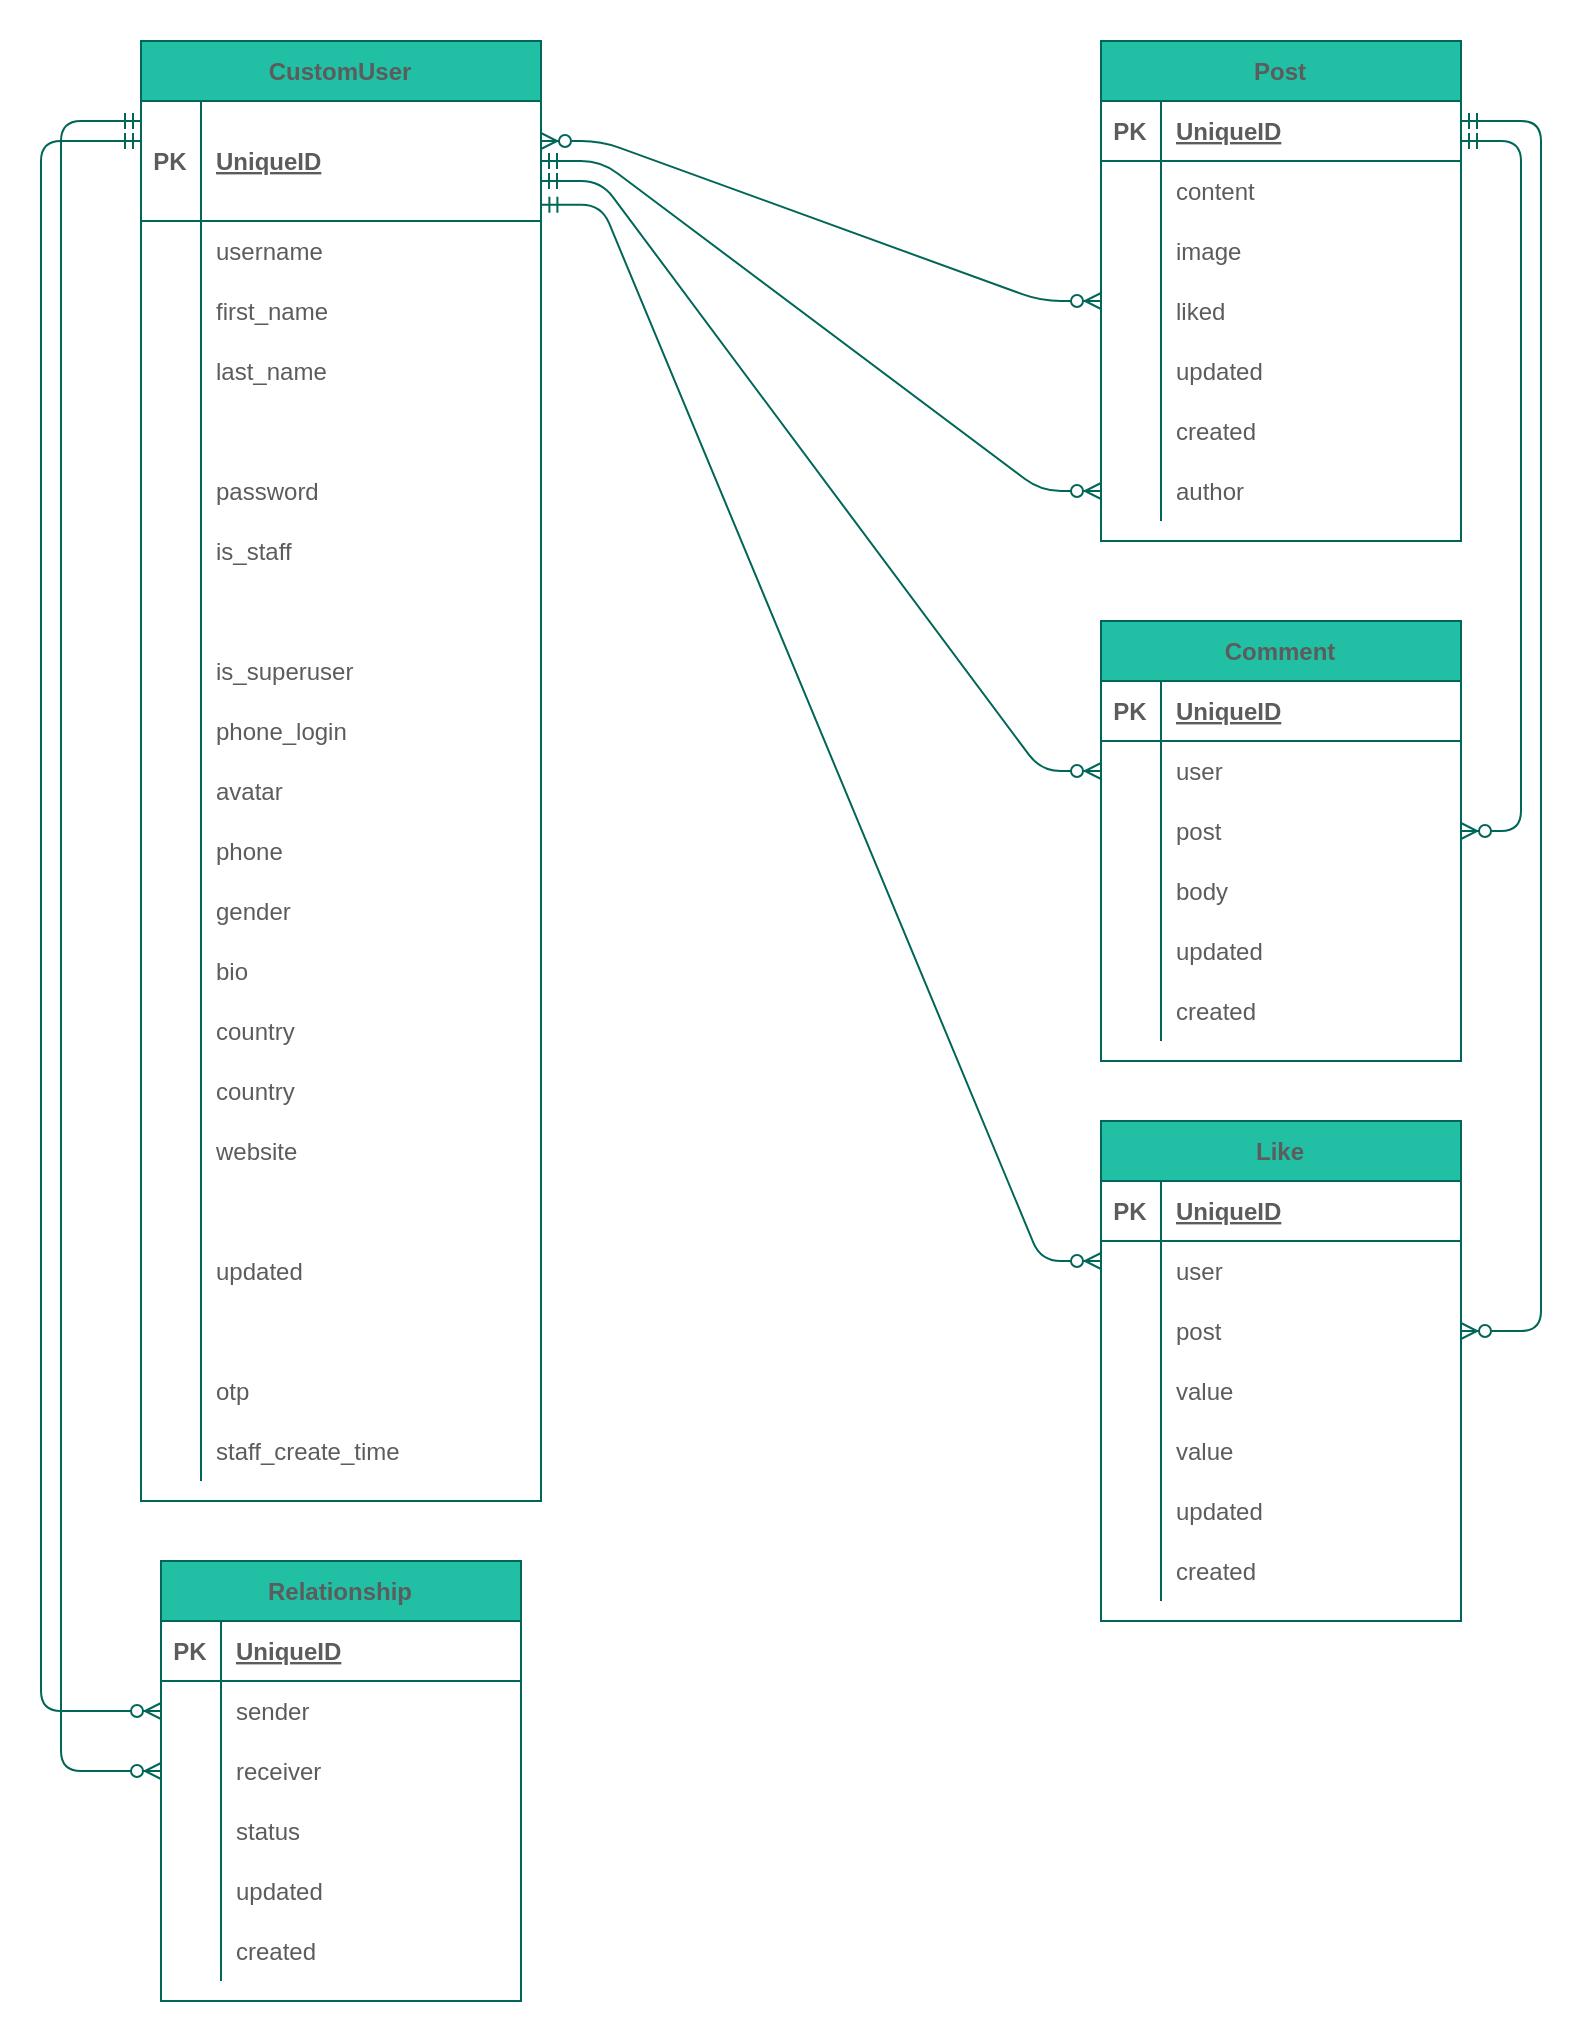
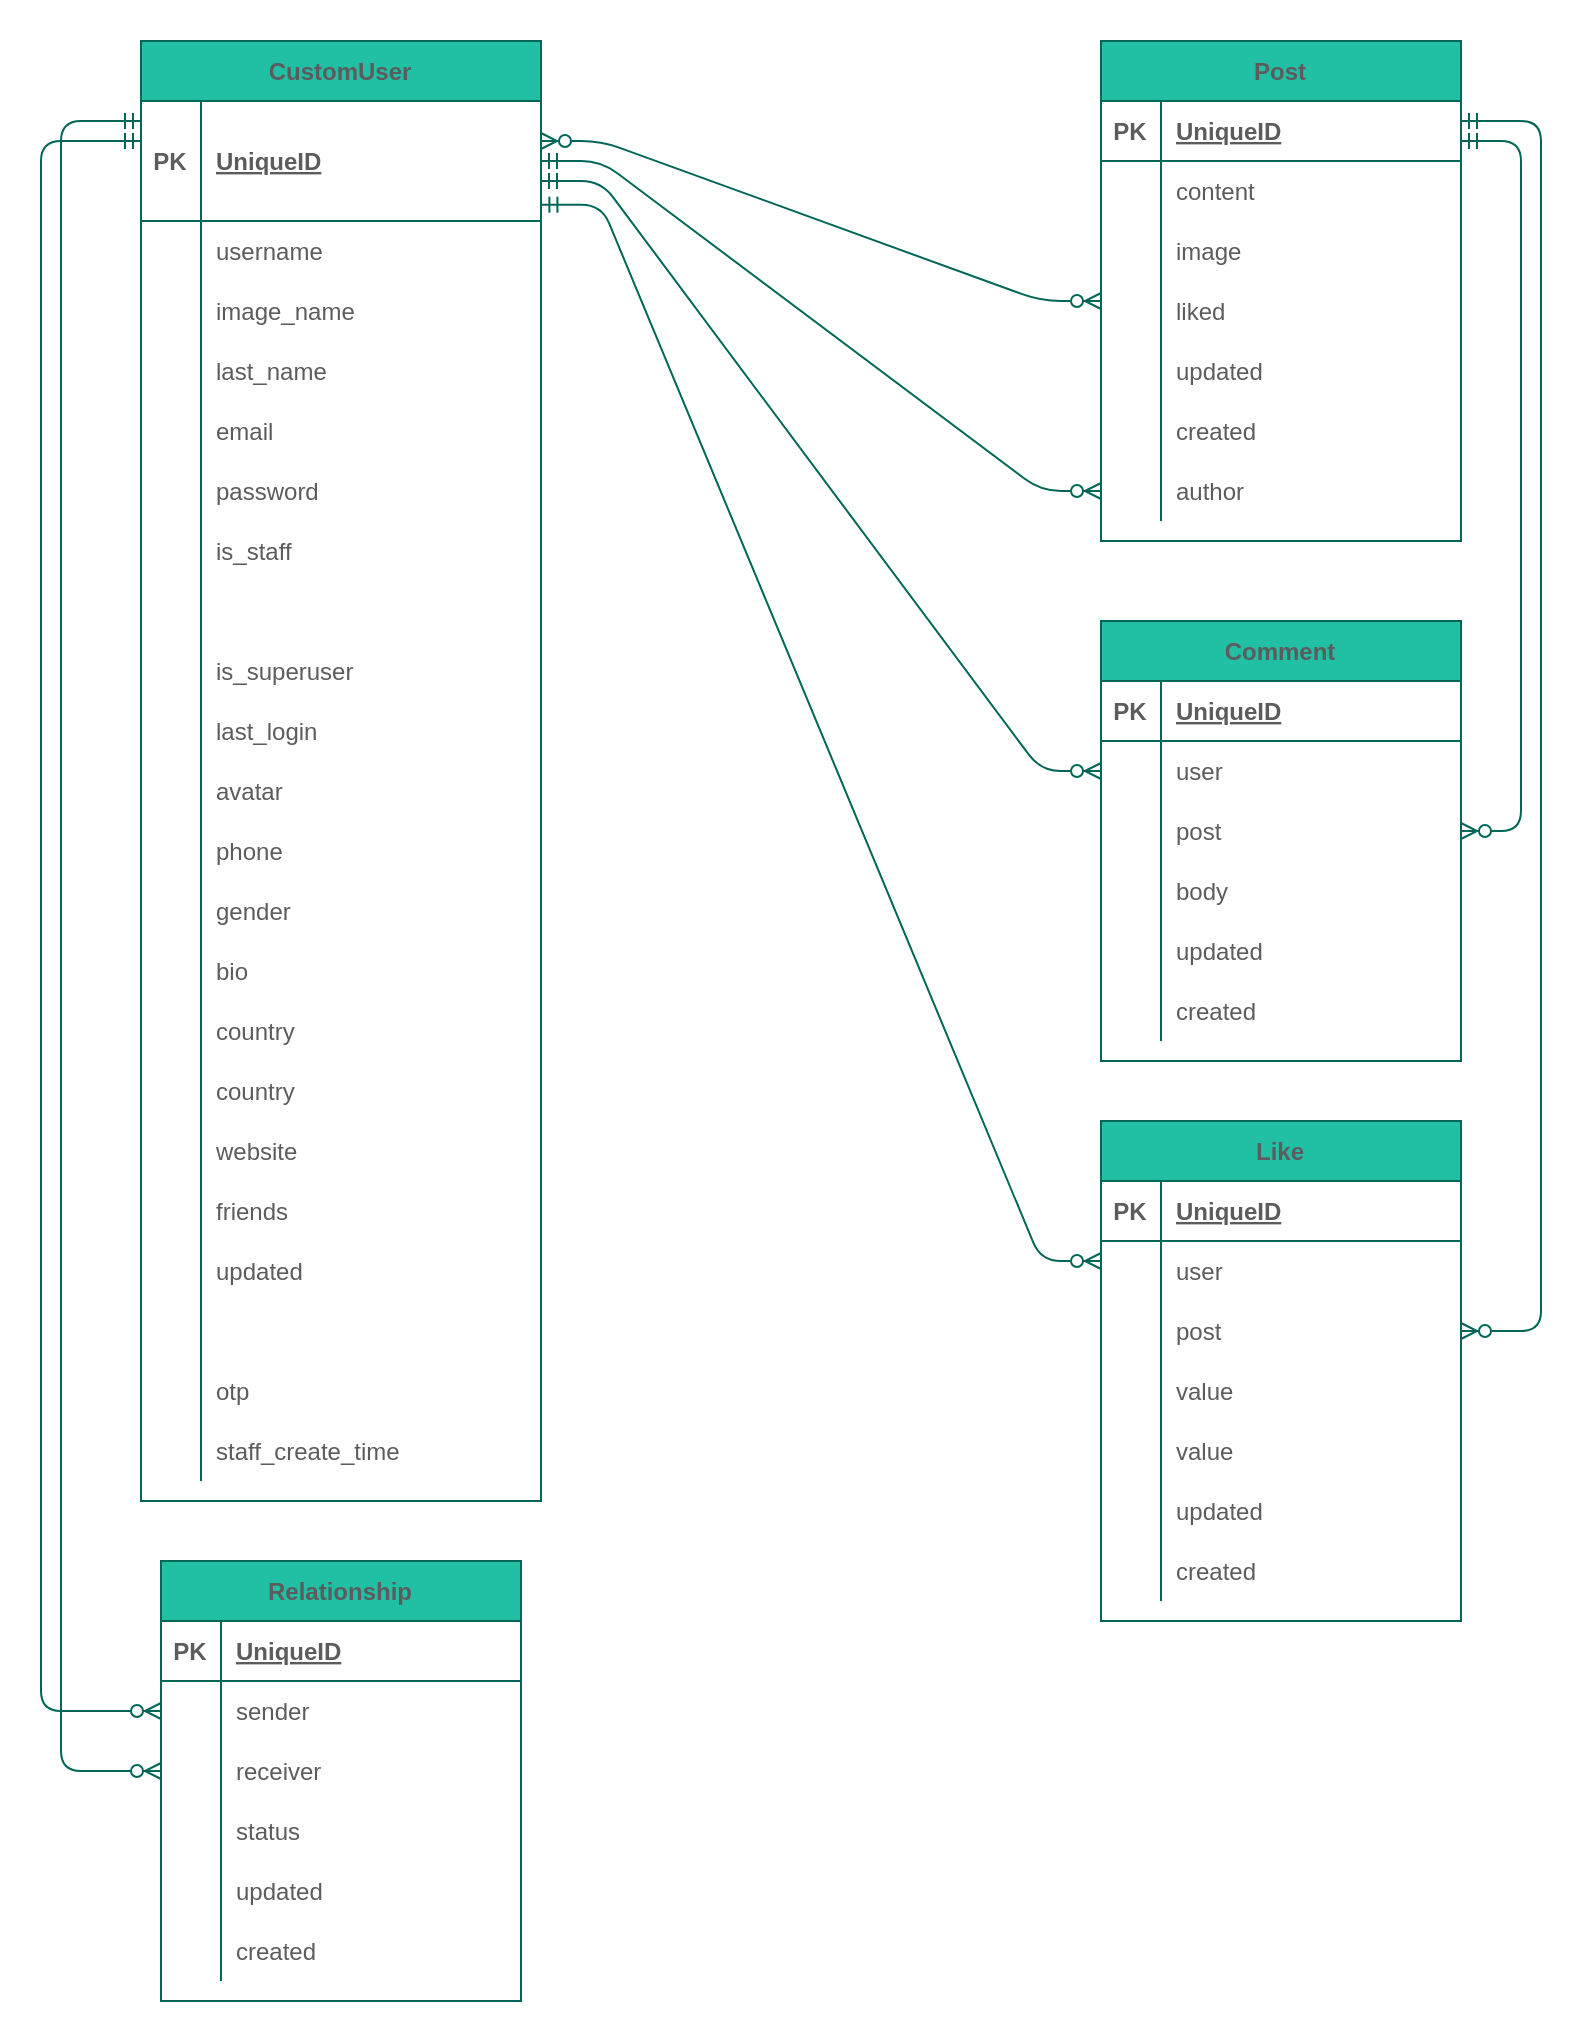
- <mxCell id="11" value="first_name" style="shape=partialRectangle;connectable=0;fillColor=none;top=0;left=0;bottom=0;right=0;align=left;spacingLeft=6;overflow=hidden;strokeColor=#006658;fontColor=#5C5C5C;" parent="9" vertex="1"><mxGeometry x="30" width="170.0" height="30" as="geometry" /></mxCell>
+ <mxCell id="11" value="image_name" style="shape=partialRectangle;connectable=0;fillColor=none;top=0;left=0;bottom=0;right=0;align=left;spacingLeft=6;overflow=hidden;strokeColor=#006658;fontColor=#5C5C5C;" parent="9" vertex="1"><mxGeometry x="30" width="170.0" height="30" as="geometry" /></mxCell>
+ <mxCell id="17" value="email" style="shape=partialRectangle;connectable=0;fillColor=none;top=0;left=0;bottom=0;right=0;align=left;spacingLeft=6;overflow=hidden;strokeColor=#006658;fontColor=#5C5C5C;" parent="15" vertex="1"><mxGeometry x="30" width="170.0" height="30" as="geometry" /></mxCell>
- <mxCell id="31" value="phone_login" style="shape=partialRectangle;connectable=0;fillColor=none;top=0;left=0;bottom=0;right=0;align=left;spacingLeft=6;overflow=hidden;strokeColor=#006658;fontColor=#5C5C5C;" parent="29" vertex="1"><mxGeometry x="30" width="170.0" height="30" as="geometry" /></mxCell>
+ <mxCell id="31" value="last_login" style="shape=partialRectangle;connectable=0;fillColor=none;top=0;left=0;bottom=0;right=0;align=left;spacingLeft=6;overflow=hidden;strokeColor=#006658;fontColor=#5C5C5C;" parent="29" vertex="1"><mxGeometry x="30" width="170.0" height="30" as="geometry" /></mxCell>
+ <mxCell id="55" value="friends" style="shape=partialRectangle;connectable=0;fillColor=none;top=0;left=0;bottom=0;right=0;align=left;spacingLeft=6;overflow=hidden;strokeColor=#006658;fontColor=#5C5C5C;" parent="53" vertex="1"><mxGeometry x="30" width="170.0" height="30" as="geometry" /></mxCell>
